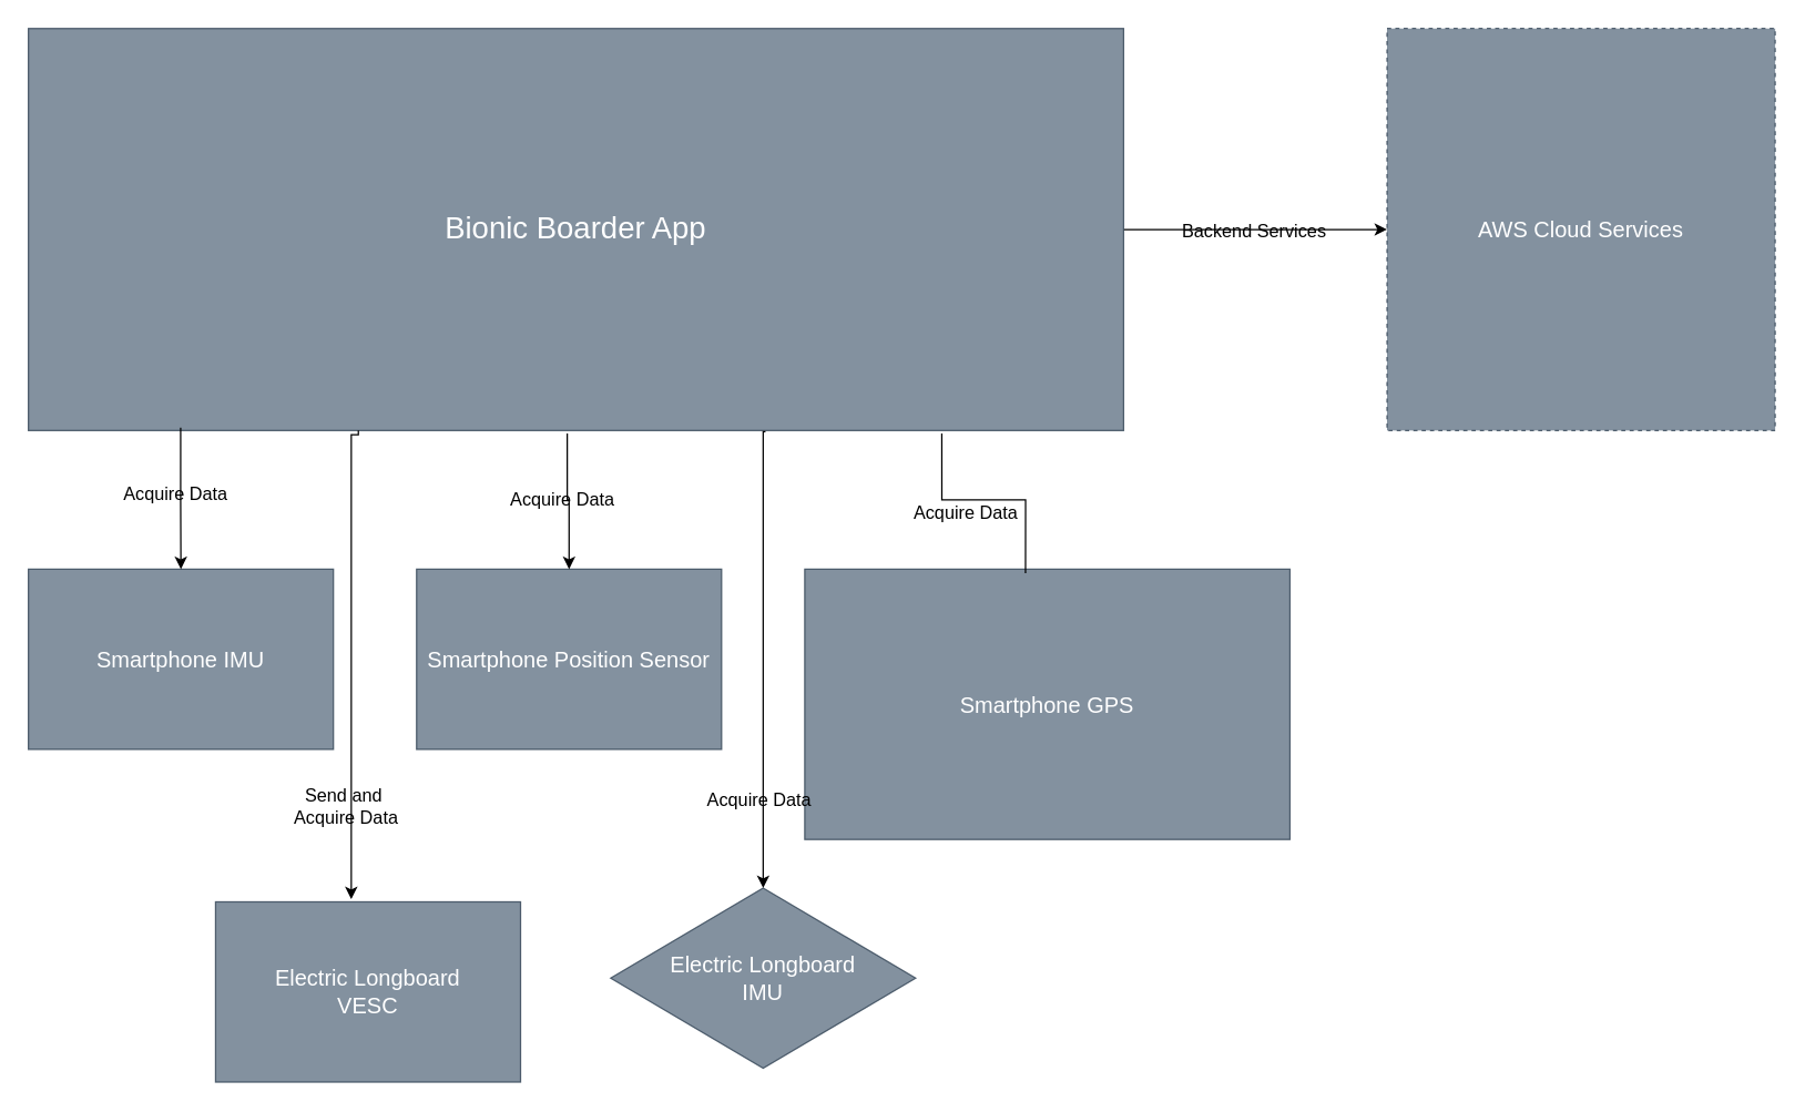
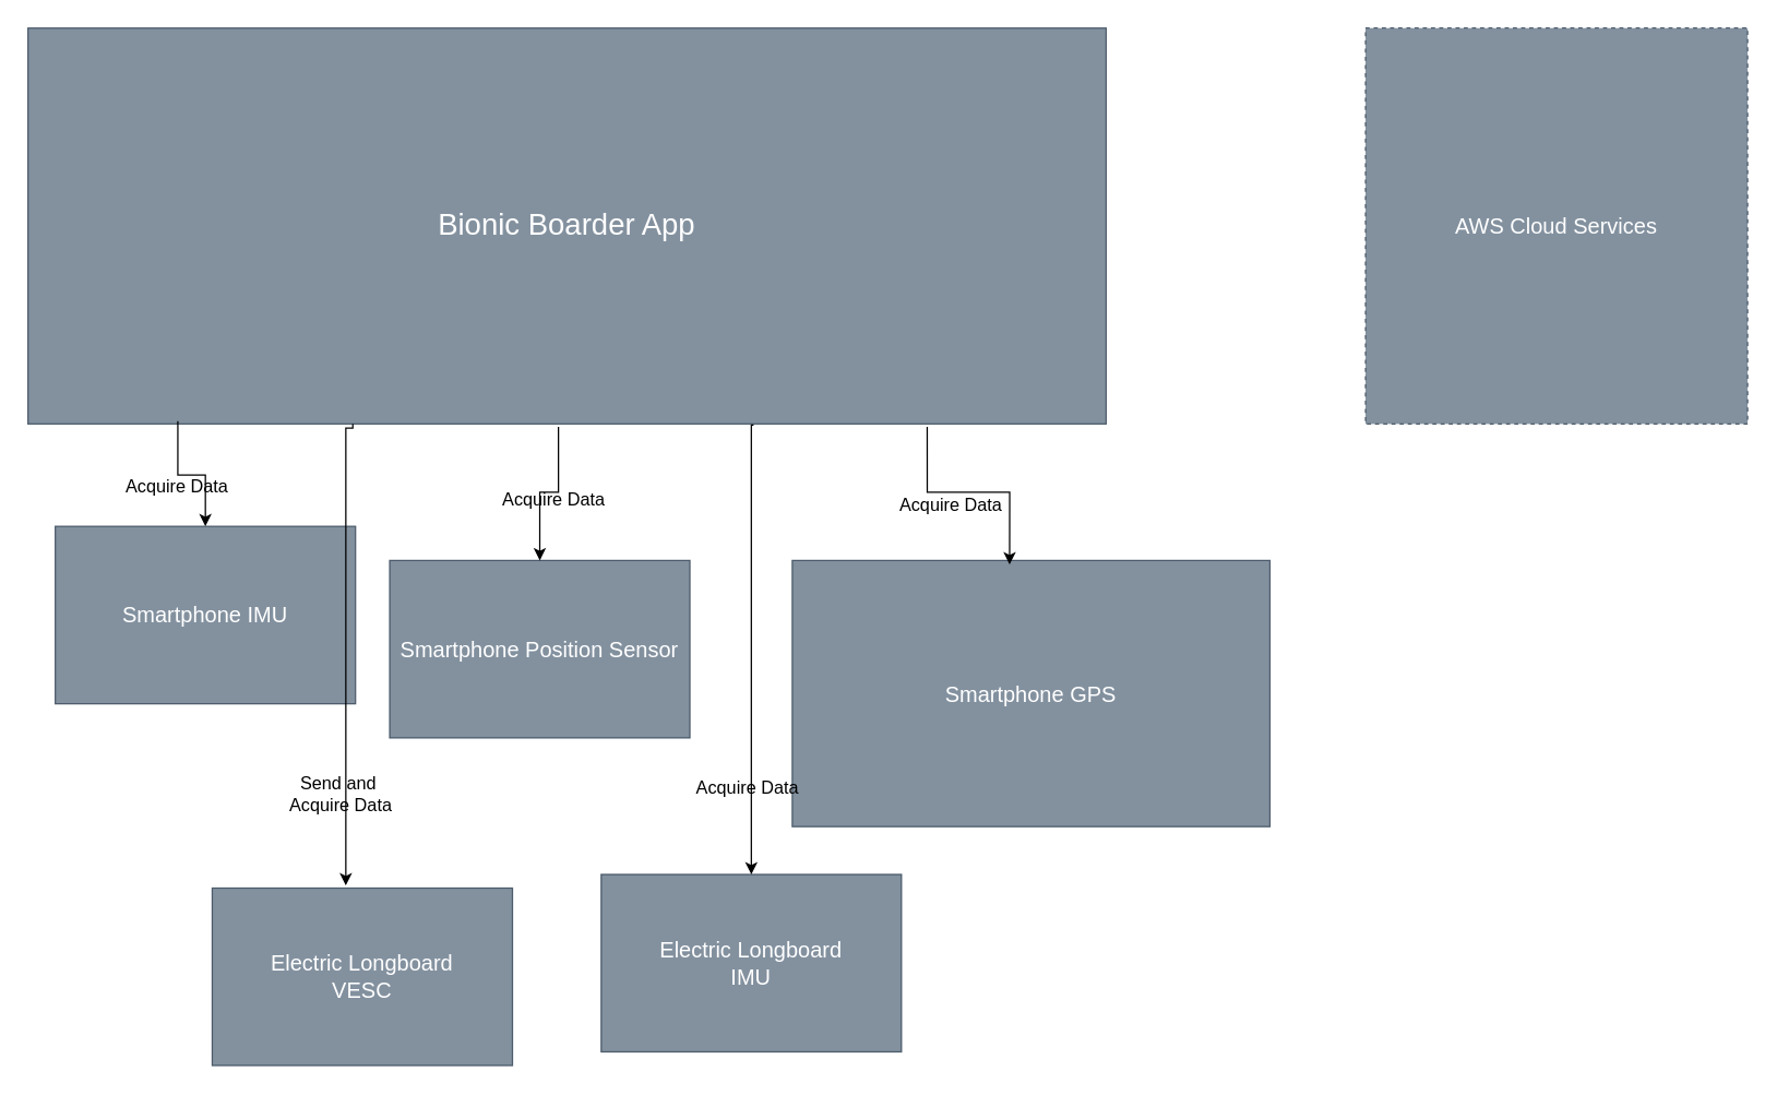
- <mxCell id="4" style="edgeStyle=orthogonalEdgeStyle;rounded=0;orthogonalLoop=1;jettySize=auto;html=1;entryX=0;entryY=0.5;entryDx=0;entryDy=0;strokeColor=#000000;" edge="1" parent="1" source="6" target="7"><mxGeometry relative="1" as="geometry"><mxPoint x="970" y="165" as="targetPoint" /></mxGeometry></mxCell>
- <mxCell id="5" value="Backend Services" style="edgeLabel;html=1;align=center;verticalAlign=middle;resizable=0;points=[];fontSize=13;labelBackgroundColor=none;fontColor=#000000;" vertex="1" connectable="0" parent="4"><mxGeometry x="-0.174" y="-2" relative="1" as="geometry"><mxPoint x="15" y="-2" as="offset" /></mxGeometry></mxCell>
- <mxCell id="15" style="edgeStyle=orthogonalEdgeStyle;rounded=0;orthogonalLoop=1;jettySize=auto;html=1;strokeColor=#000000;labelBackgroundColor=none;exitX=0.834;exitY=1.007;exitDx=0;exitDy=0;exitPerimeter=0;entryX=0.455;entryY=0.015;entryDx=0;entryDy=0;entryPerimeter=0;endArrow=none;" edge="1" parent="1" source="6" target="9"><mxGeometry relative="1" as="geometry"><mxPoint x="681" y="508" as="targetPoint" /><mxPoint x="680" y="350" as="sourcePoint" /></mxGeometry></mxCell>
+ <mxCell id="15" style="edgeStyle=orthogonalEdgeStyle;rounded=0;orthogonalLoop=1;jettySize=auto;html=1;strokeColor=#000000;labelBackgroundColor=none;exitX=0.834;exitY=1.007;exitDx=0;exitDy=0;exitPerimeter=0;entryX=0.455;entryY=0.015;entryDx=0;entryDy=0;entryPerimeter=0;" edge="1" parent="1" source="6" target="9"><mxGeometry relative="1" as="geometry"><mxPoint x="681" y="508" as="targetPoint" /><mxPoint x="680" y="350" as="sourcePoint" /></mxGeometry></mxCell>
- <mxCell id="8" value="Smartphone IMU" style="rounded=0;whiteSpace=wrap;html=1;labelPosition=center;verticalLabelPosition=middle;align=center;verticalAlign=middle;fontSize=16;labelBackgroundColor=none;fillColor=#647687;strokeColor=#314354;fontColor=#ffffff;opacity=80;" vertex="1" parent="1"><mxGeometry x="20" y="410" width="220" height="130" as="geometry" /></mxCell>
+ <mxCell id="8" value="Smartphone IMU" style="rounded=0;whiteSpace=wrap;html=1;labelPosition=center;verticalLabelPosition=middle;align=center;verticalAlign=middle;fontSize=16;labelBackgroundColor=none;fillColor=#647687;strokeColor=#314354;fontColor=#ffffff;opacity=80;" vertex="1" parent="1"><mxGeometry x="40" y="385" width="220" height="130" as="geometry" /></mxCell>
- <mxCell id="10" value="Smartphone Position Sensor" style="rounded=0;whiteSpace=wrap;html=1;labelPosition=center;verticalLabelPosition=middle;align=center;verticalAlign=middle;fontSize=16;labelBackgroundColor=none;fillColor=#647687;strokeColor=#314354;fontColor=#ffffff;opacity=80;" vertex="1" parent="1"><mxGeometry x="300" y="410" width="220" height="130" as="geometry" /></mxCell>
+ <mxCell id="10" value="Smartphone Position Sensor" style="rounded=0;whiteSpace=wrap;html=1;labelPosition=center;verticalLabelPosition=middle;align=center;verticalAlign=middle;fontSize=16;labelBackgroundColor=none;fillColor=#647687;strokeColor=#314354;fontColor=#ffffff;opacity=80;" vertex="1" parent="1"><mxGeometry x="285" y="410" width="220" height="130" as="geometry" /></mxCell>
- <mxCell id="18" value="Electric Longboard&lt;div&gt;IMU&lt;/div&gt;" style="rhombus;whiteSpace=wrap;html=1;labelPosition=center;verticalLabelPosition=middle;align=center;verticalAlign=middle;fontSize=16;labelBackgroundColor=none;fillColor=#647687;strokeColor=#314354;fontColor=#ffffff;opacity=80;" vertex="1" parent="1"><mxGeometry x="440" y="640" width="220" height="130" as="geometry" /></mxCell>
+ <mxCell id="18" value="Electric Longboard&lt;div&gt;IMU&lt;/div&gt;" style="rounded=0;whiteSpace=wrap;html=1;labelPosition=center;verticalLabelPosition=middle;align=center;verticalAlign=middle;fontSize=16;labelBackgroundColor=none;fillColor=#647687;strokeColor=#314354;fontColor=#ffffff;opacity=80;" vertex="1" parent="1"><mxGeometry x="440" y="640" width="220" height="130" as="geometry" /></mxCell>
